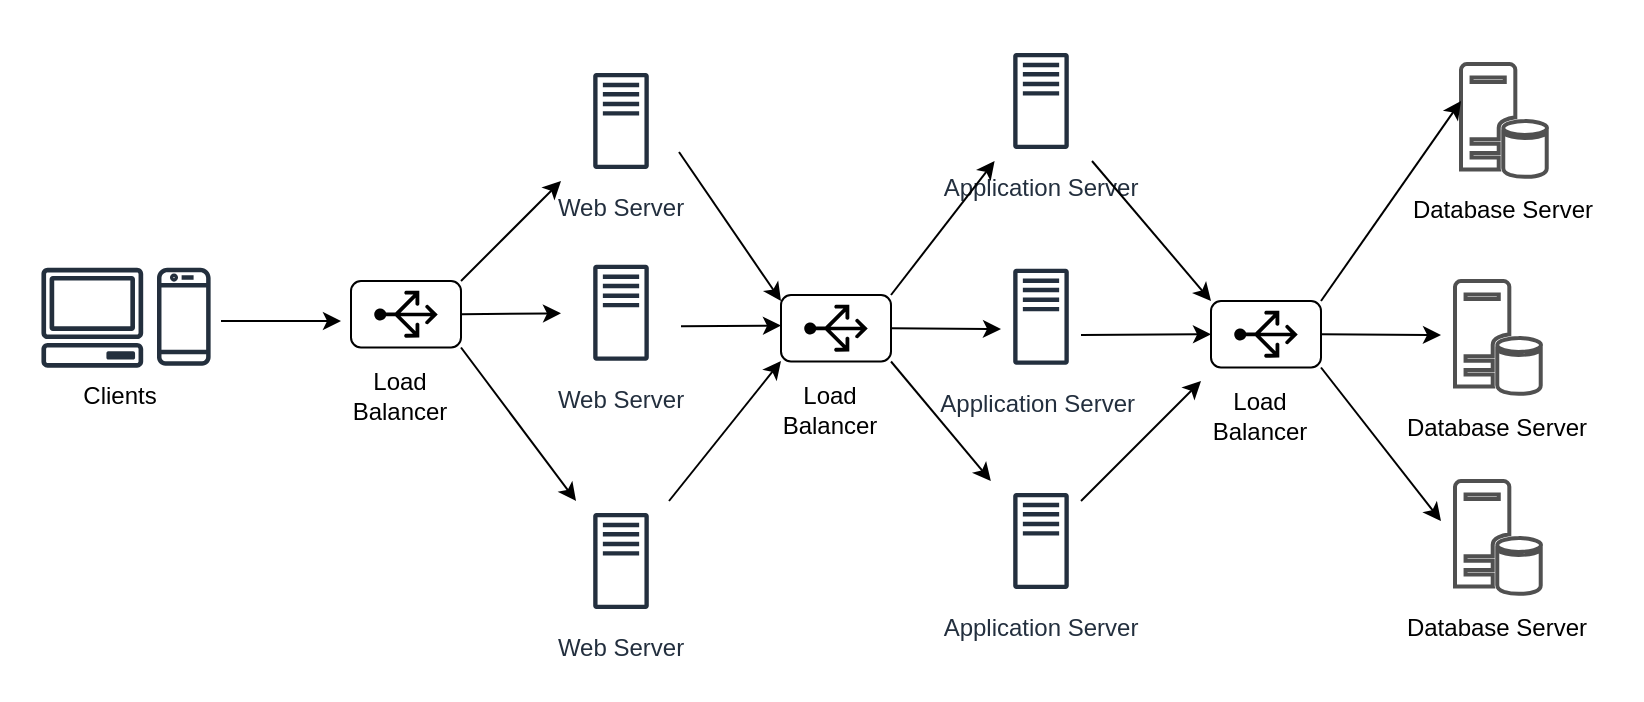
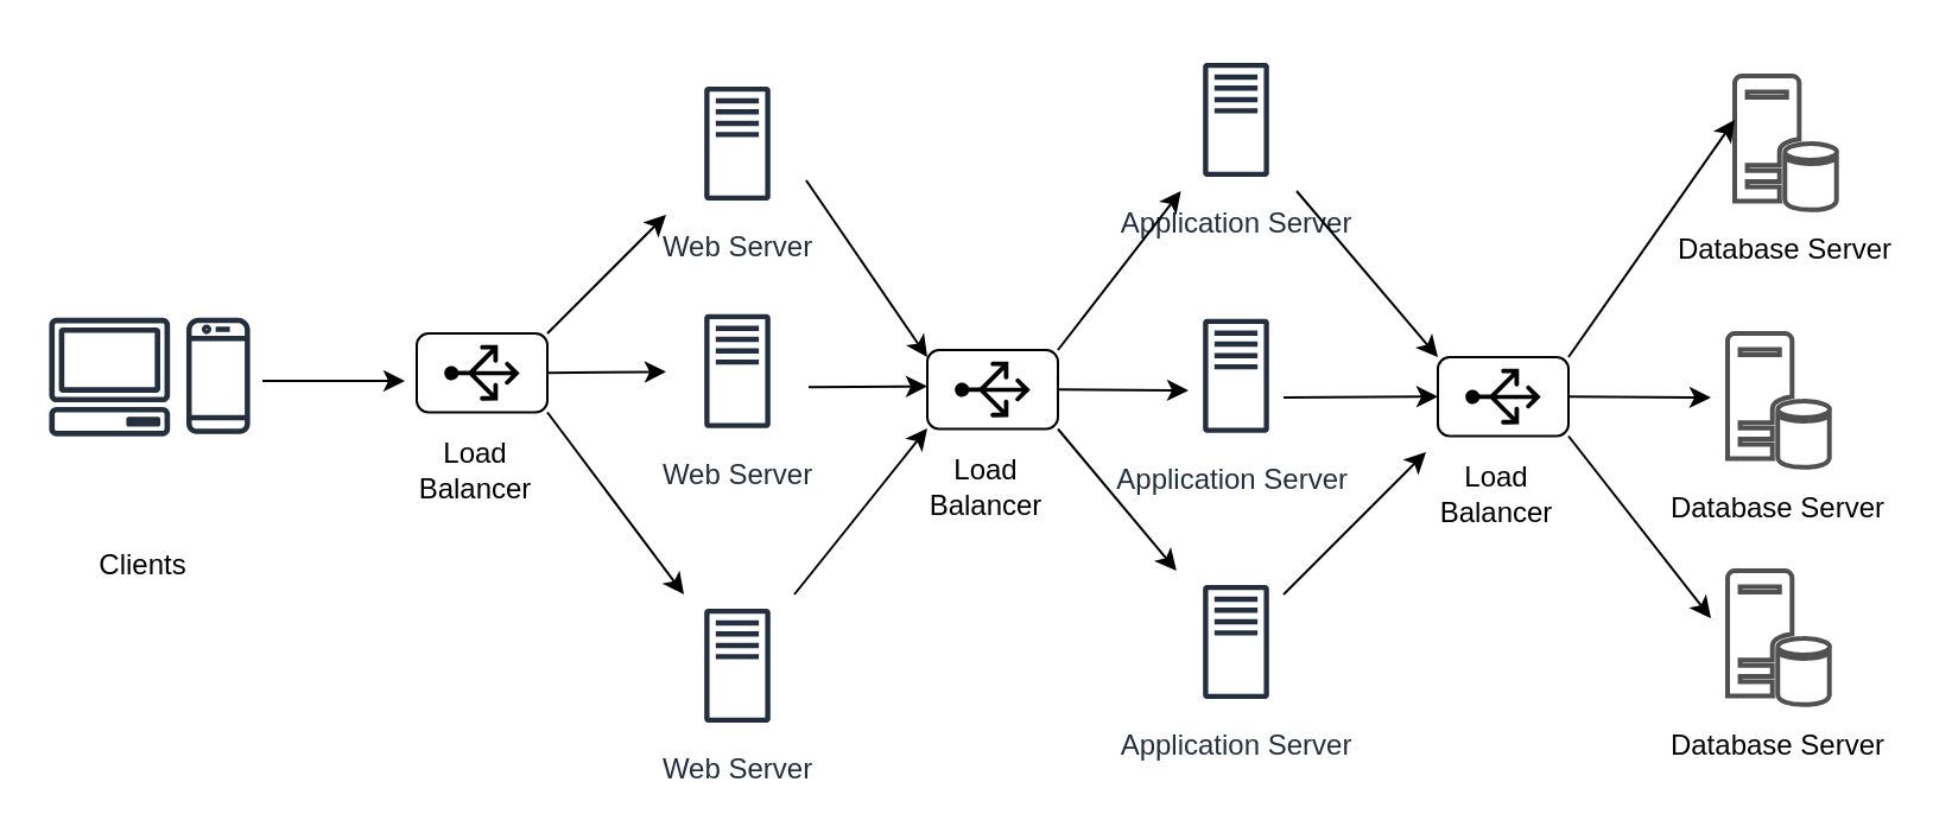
- <mxCell id="34" value="Clients" style="text;html=1;strokeColor=none;fillColor=none;align=center;verticalAlign=middle;whiteSpace=wrap;rounded=0;" vertex="1" parent="1"><mxGeometry x="30" y="183.37" width="60" height="30" as="geometry" /></mxCell>
+ <mxCell id="34" value="Clients" style="text;html=1;strokeColor=none;fillColor=none;align=center;verticalAlign=middle;whiteSpace=wrap;rounded=0;" vertex="1" parent="1"><mxGeometry x="30" y="223.37" width="60" height="30" as="geometry" /></mxCell>
